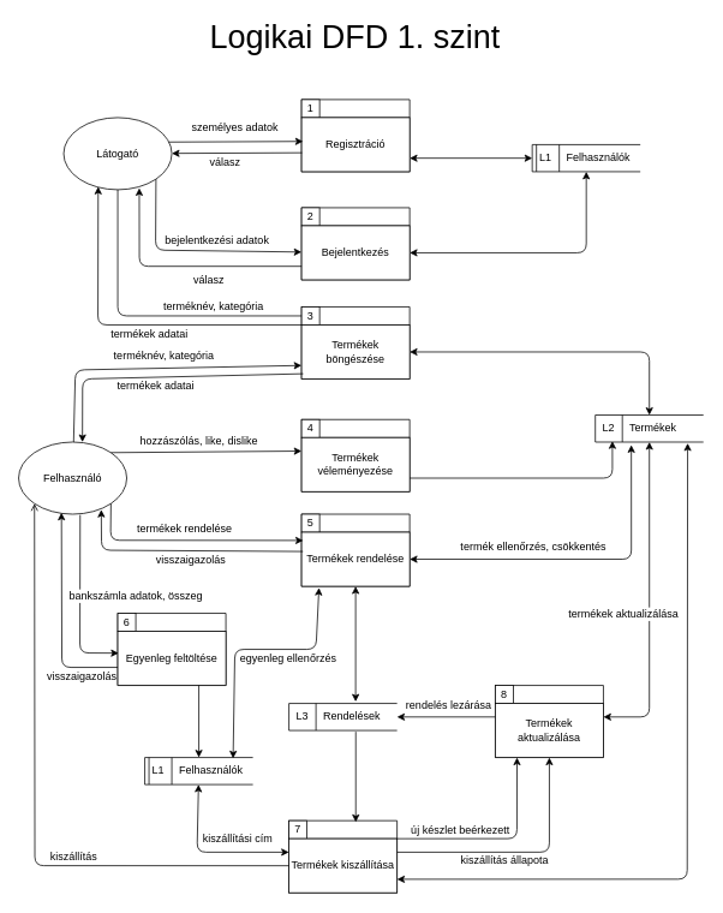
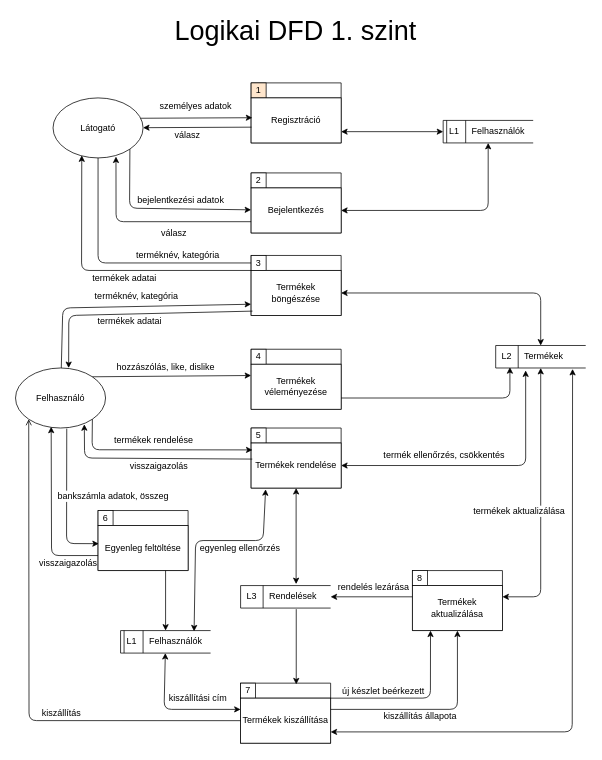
- <mxCell id="6" value="&lt;font style=&quot;font-size: 12px&quot;&gt;1&lt;/font&gt;" style="rounded=0;whiteSpace=wrap;html=1;fontSize=12;" parent="4" vertex="1"><mxGeometry width="20" height="20" as="geometry" /></mxCell>
+ <mxCell id="6" value="&lt;font style=&quot;font-size: 12px&quot;&gt;1&lt;/font&gt;" style="rounded=0;whiteSpace=wrap;html=1;fontSize=12;fillColor=#ffe6cc;" parent="4" vertex="1"><mxGeometry width="20" height="20" as="geometry" /></mxCell>
